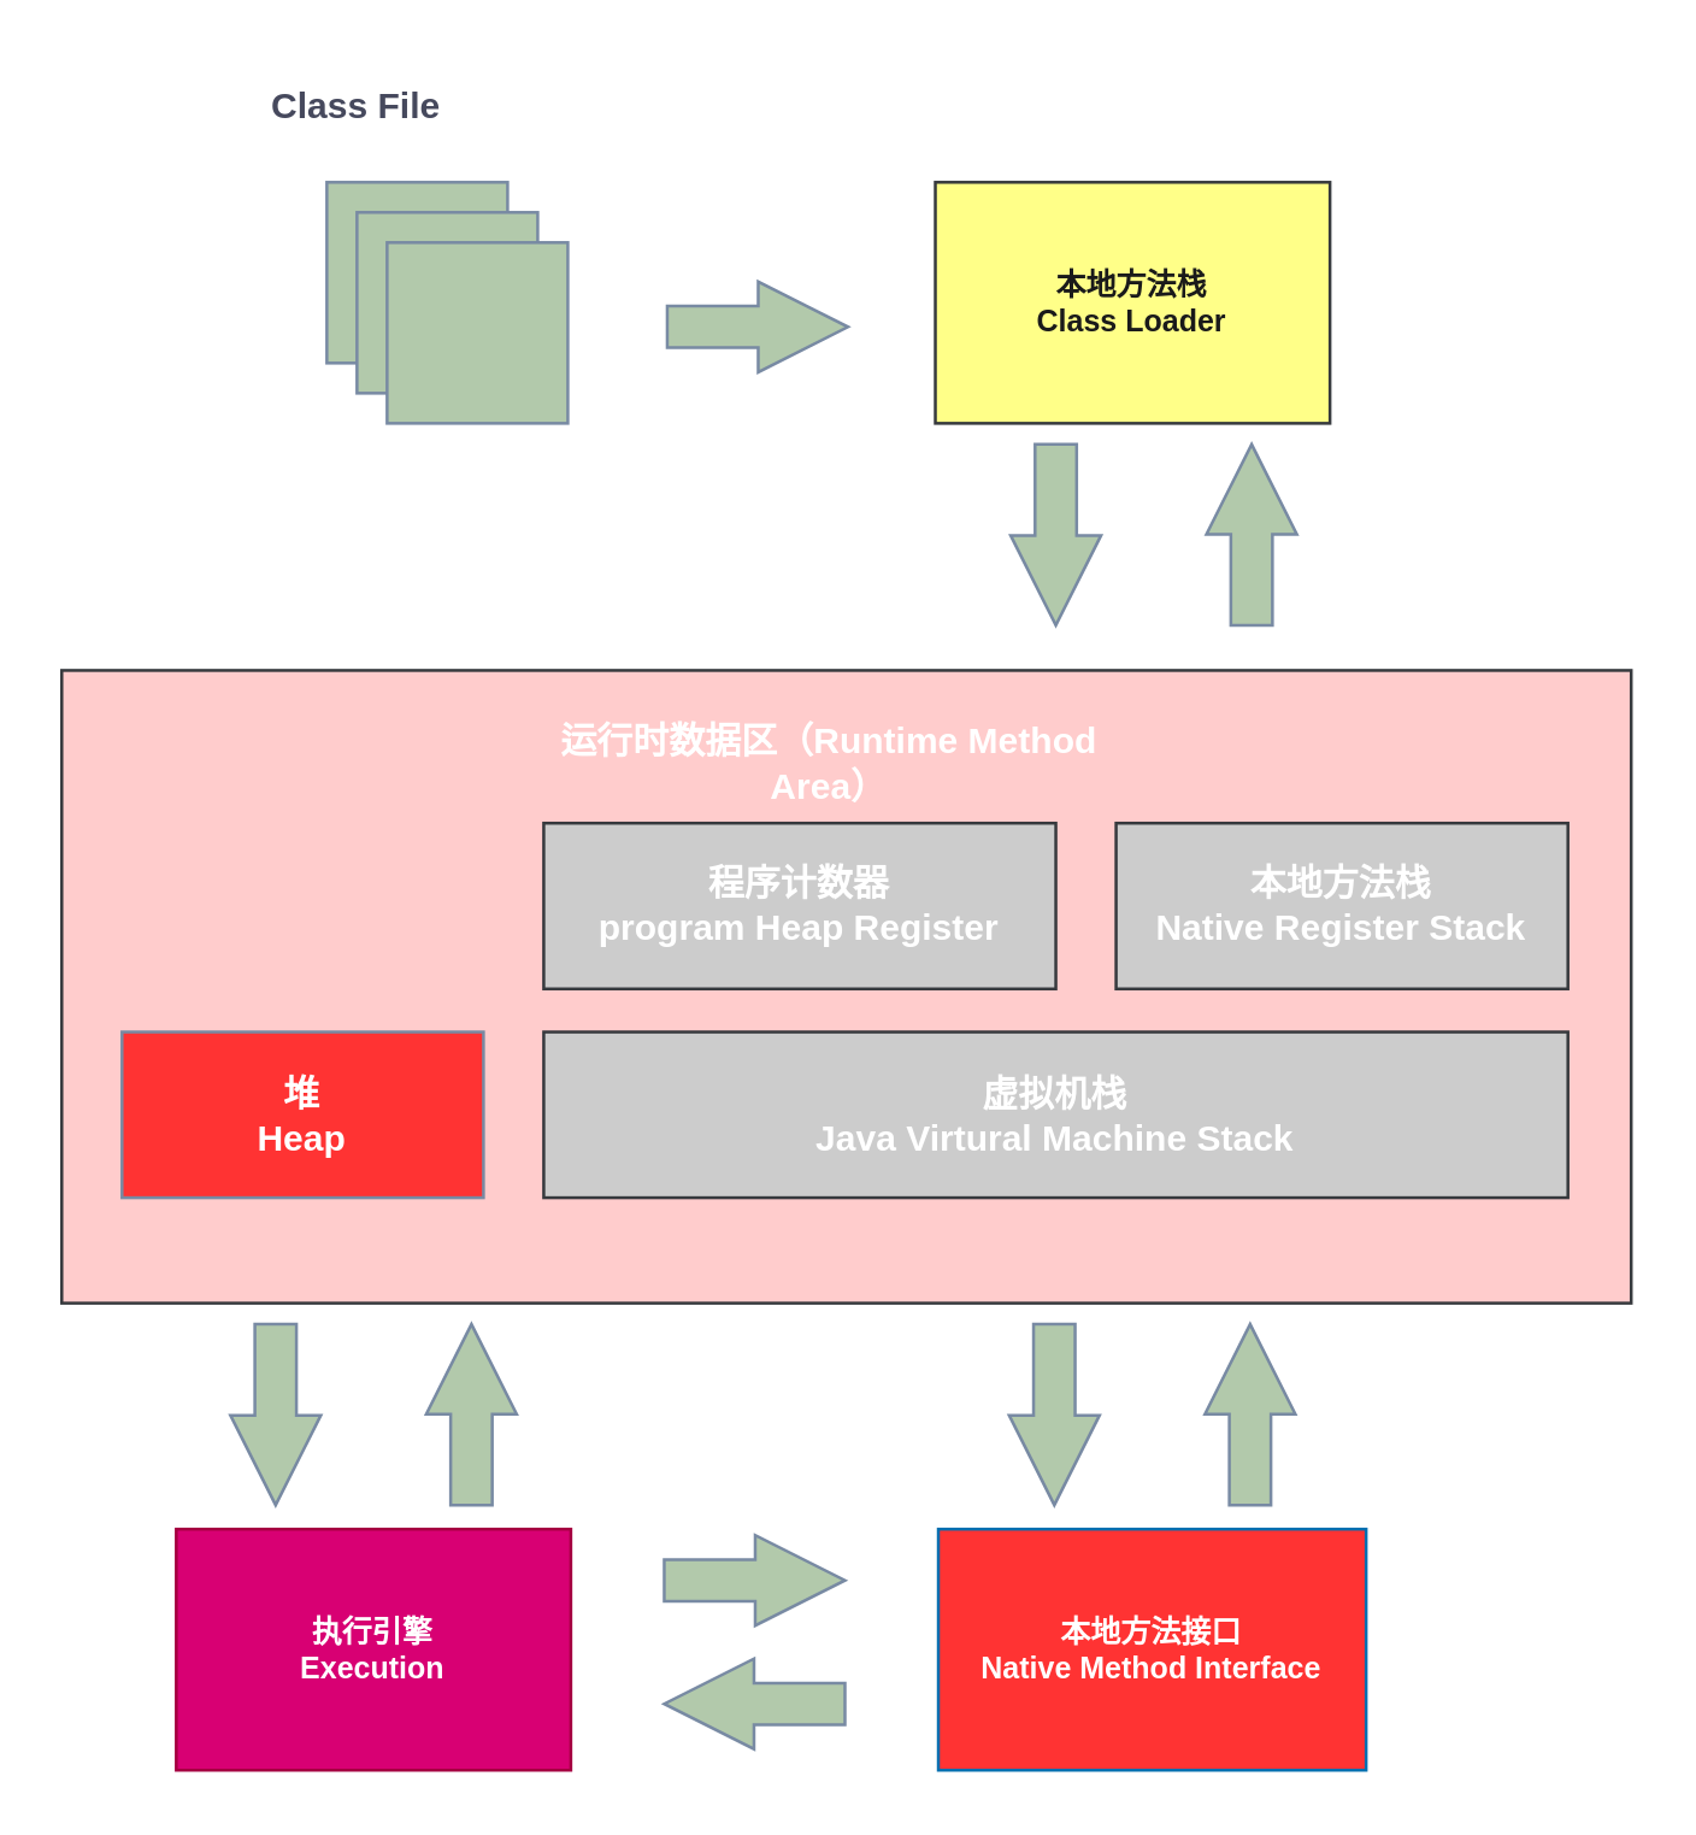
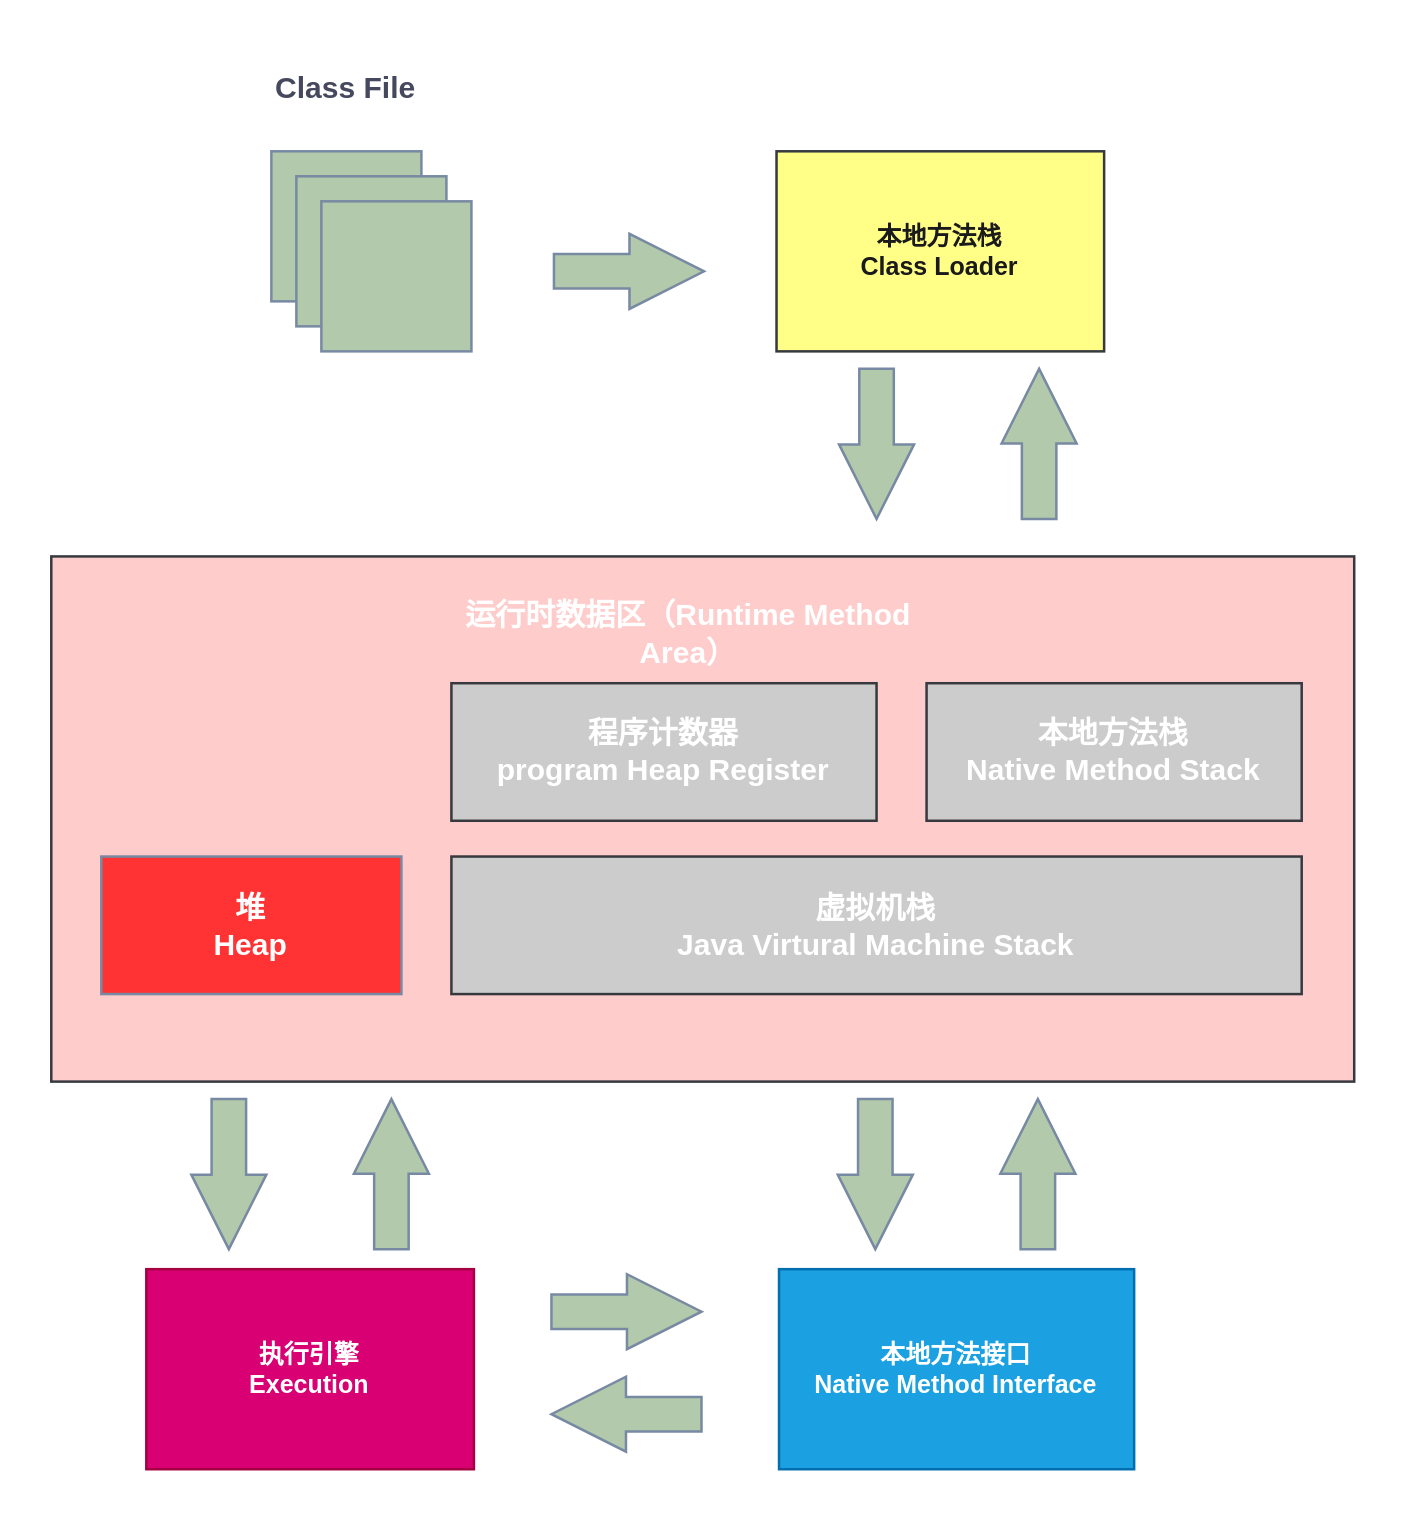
- <mxCell id="14" value="Class File" style="text;html=1;strokeColor=none;fillColor=none;align=center;verticalAlign=middle;whiteSpace=wrap;rounded=0;fontColor=#46495D;fontStyle=1" vertex="1" parent="1"><mxGeometry x="88" y="20" width="60" height="30" as="geometry" /></mxCell>
+ <mxCell id="14" value="Class File" style="text;html=1;strokeColor=none;fillColor=none;align=center;verticalAlign=middle;whiteSpace=wrap;rounded=0;fontColor=#46495D;fontStyle=1" vertex="1" parent="1"><mxGeometry x="108" y="20" width="60" height="30" as="geometry" /></mxCell>
- <mxCell id="12" value="本地方法栈&lt;br&gt;Native Register Stack" style="rounded=0;whiteSpace=wrap;html=1;labelBackgroundColor=none;fillColor=#CCCCCC;strokeColor=#36393d;fontColor=#FFFFFF;fontStyle=1" vertex="1" parent="1"><mxGeometry x="370" y="272.7" width="150" height="55" as="geometry" /></mxCell>
+ <mxCell id="12" value="本地方法栈&lt;br&gt;Native Method Stack" style="rounded=0;whiteSpace=wrap;html=1;labelBackgroundColor=none;fillColor=#CCCCCC;strokeColor=#36393d;fontColor=#FFFFFF;fontStyle=1" vertex="1" parent="1"><mxGeometry x="370" y="272.7" width="150" height="55" as="geometry" /></mxCell>
- <mxCell id="7" value="&lt;font style=&quot;font-size: 10px;&quot;&gt;本地方法接口&lt;br&gt;Native Method Interface&lt;br style=&quot;font-size: 10px;&quot;&gt;&lt;/font&gt;" style="rounded=0;whiteSpace=wrap;html=1;fontSize=10;labelBackgroundColor=none;fillColor=#ff3333;strokeColor=#006EAF;fontColor=#ffffff;fontStyle=1;" vertex="1" parent="1"><mxGeometry x="311" y="507" width="142" height="80" as="geometry" /></mxCell>
+ <mxCell id="7" value="&lt;font style=&quot;font-size: 10px;&quot;&gt;本地方法接口&lt;br&gt;Native Method Interface&lt;br style=&quot;font-size: 10px;&quot;&gt;&lt;/font&gt;" style="rounded=0;whiteSpace=wrap;html=1;fontSize=10;labelBackgroundColor=none;fillColor=#1ba1e2;strokeColor=#006EAF;fontColor=#ffffff;fontStyle=1" vertex="1" parent="1"><mxGeometry x="311" y="507" width="142" height="80" as="geometry" /></mxCell>
